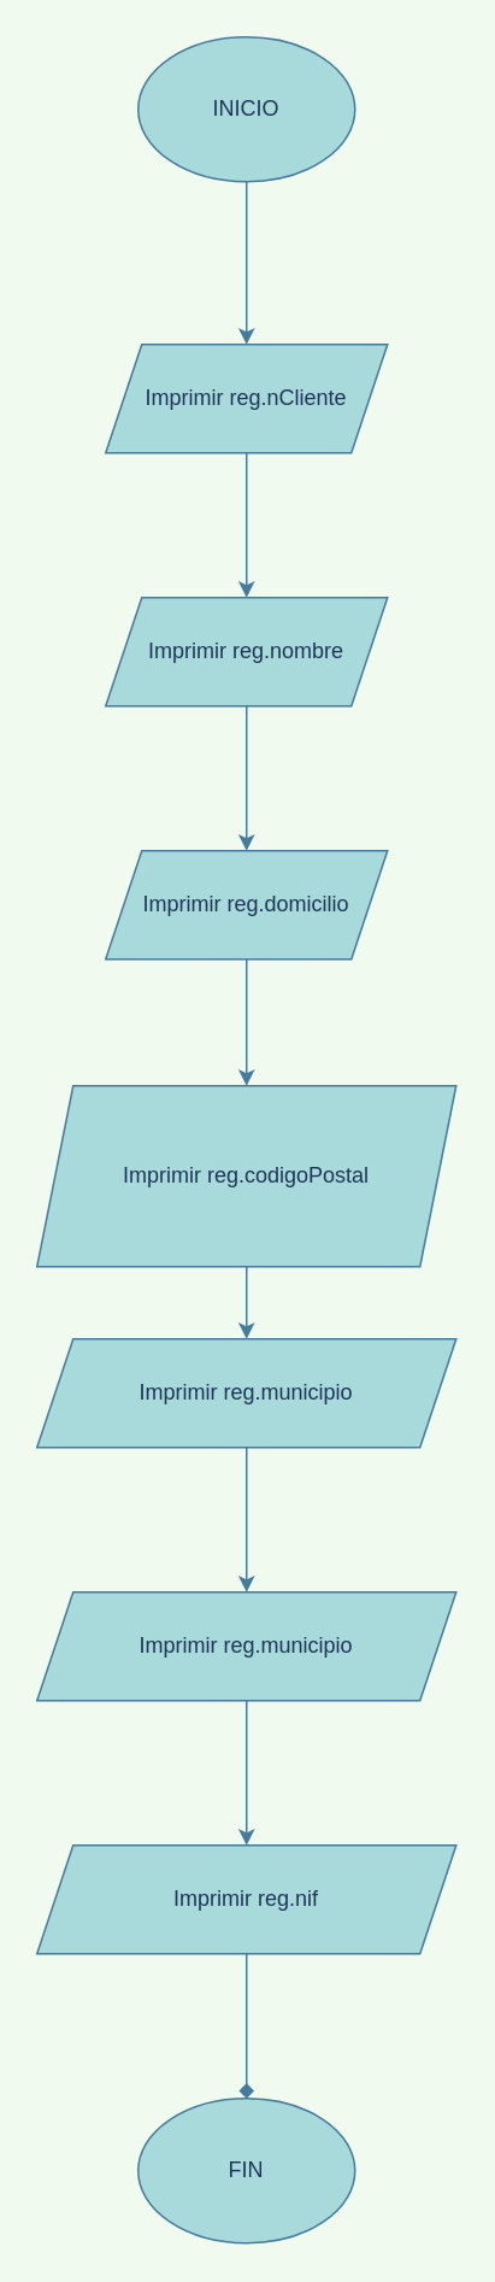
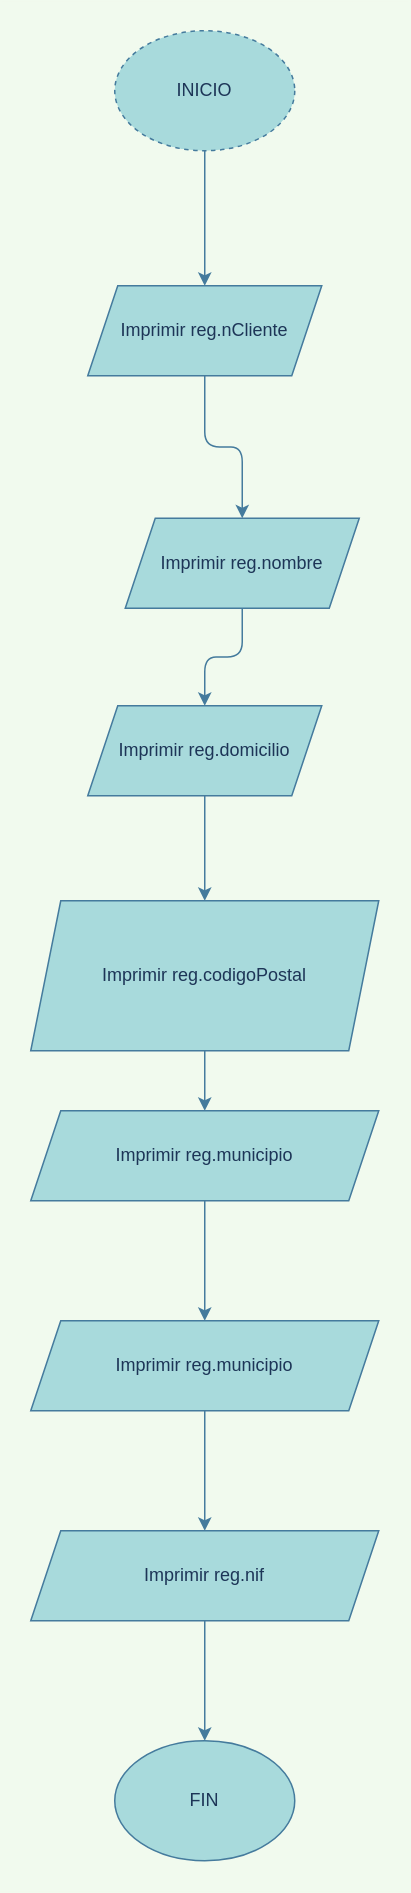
- <mxCell id="3" value="INICIO" style="ellipse;whiteSpace=wrap;html=1;fillColor=#A8DADC;strokeColor=#457B9D;fontColor=#1D3557;" parent="1" vertex="1"><mxGeometry x="76" y="20" width="120" height="80" as="geometry" /></mxCell>
+ <mxCell id="3" value="INICIO" style="ellipse;whiteSpace=wrap;html=1;fillColor=#A8DADC;strokeColor=#457B9D;fontColor=#1D3557;dashed=1;" parent="1" vertex="1"><mxGeometry x="76" y="20" width="120" height="80" as="geometry" /></mxCell>
- <mxCell id="7" value="Imprimir reg.nombre" style="shape=parallelogram;perimeter=parallelogramPerimeter;whiteSpace=wrap;html=1;fixedSize=1;fontColor=#1D3557;strokeColor=#457B9D;fillColor=#A8DADC;" parent="1" vertex="1"><mxGeometry x="58" y="330" width="156" height="60" as="geometry" /></mxCell>
+ <mxCell id="7" value="Imprimir reg.nombre" style="shape=parallelogram;perimeter=parallelogramPerimeter;whiteSpace=wrap;html=1;fixedSize=1;fontColor=#1D3557;strokeColor=#457B9D;fillColor=#A8DADC;" parent="1" vertex="1"><mxGeometry x="83" y="345" width="156" height="60" as="geometry" /></mxCell>
- <mxCell id="16" value="" style="edgeStyle=orthogonalEdgeStyle;curved=0;rounded=1;sketch=0;orthogonalLoop=1;jettySize=auto;html=1;strokeColor=#457B9D;fillColor=#A8DADC;fontColor=#1D3557;endArrow=diamond;" parent="1" source="17" target="18" edge="1"><mxGeometry relative="1" as="geometry" /></mxCell>
+ <mxCell id="16" value="" style="edgeStyle=orthogonalEdgeStyle;curved=0;rounded=1;sketch=0;orthogonalLoop=1;jettySize=auto;html=1;strokeColor=#457B9D;fillColor=#A8DADC;fontColor=#1D3557;" parent="1" source="17" target="18" edge="1"><mxGeometry relative="1" as="geometry" /></mxCell>
